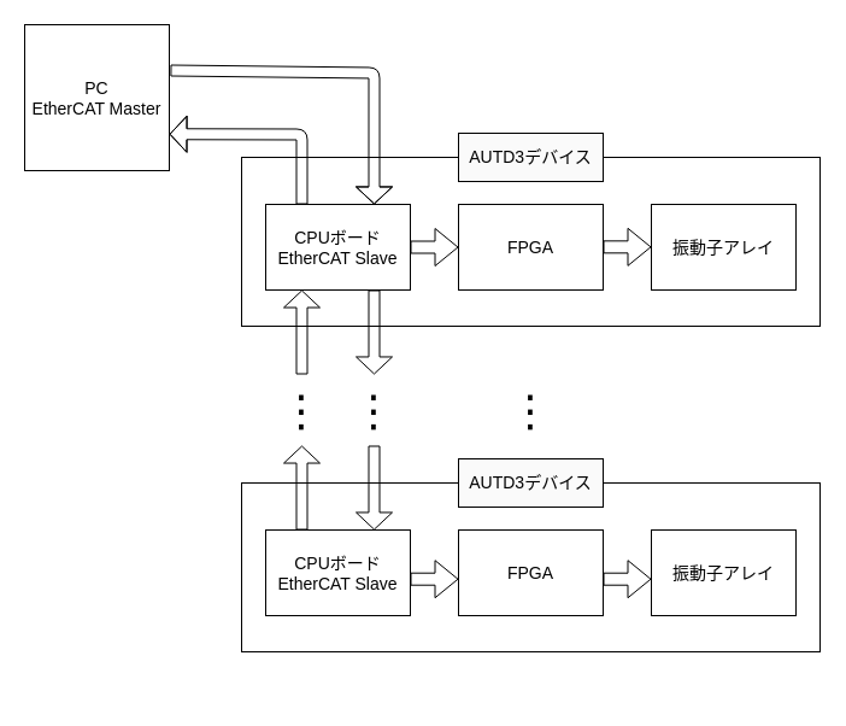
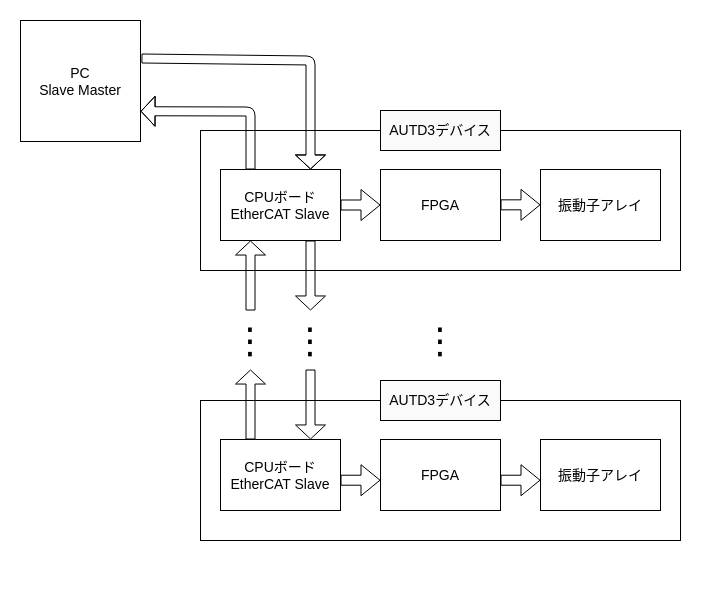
- <mxCell id="2" value="&lt;font style=&quot;font-size: 14px;&quot;&gt;PC&lt;br&gt;&lt;/font&gt;&lt;div&gt;&lt;font style=&quot;font-size: 14px;&quot;&gt;EtherCAT Master&lt;/font&gt;&lt;/div&gt;" style="rounded=0;whiteSpace=wrap;html=1;arcSize=17;fillColor=none;" parent="1" vertex="1"><mxGeometry x="20" y="20" width="120" height="121" as="geometry" /></mxCell>
+ <mxCell id="2" value="&lt;font style=&quot;font-size: 14px;&quot;&gt;PC&lt;br&gt;&lt;/font&gt;&lt;div&gt;&lt;font style=&quot;font-size: 14px;&quot;&gt;Slave Master&lt;/font&gt;&lt;/div&gt;" style="rounded=0;whiteSpace=wrap;html=1;arcSize=17;fillColor=none;" parent="1" vertex="1"><mxGeometry x="20" y="20" width="120" height="121" as="geometry" /></mxCell>
